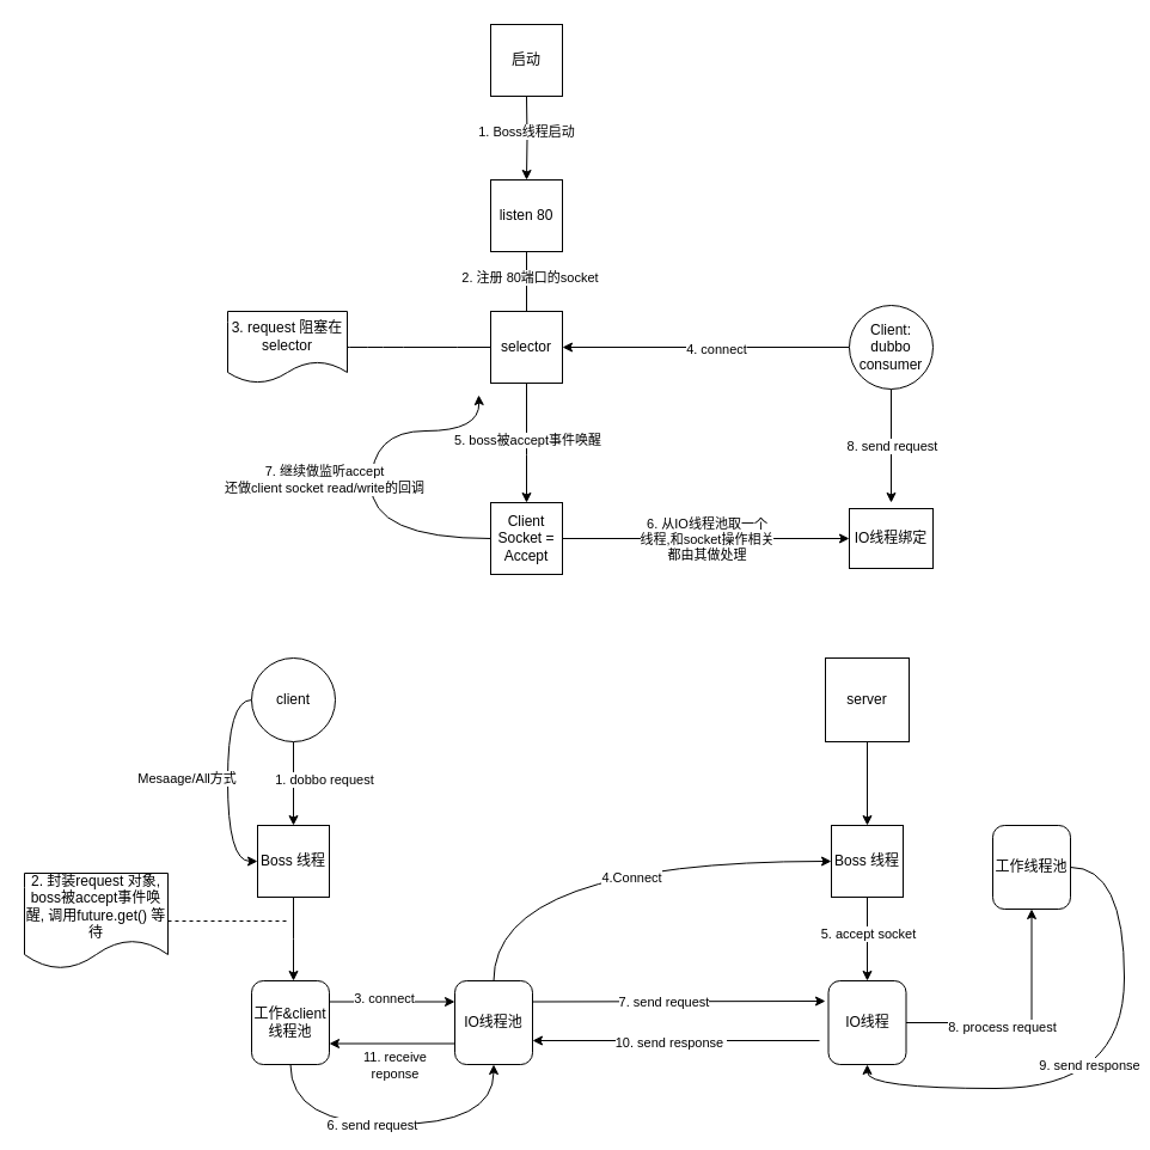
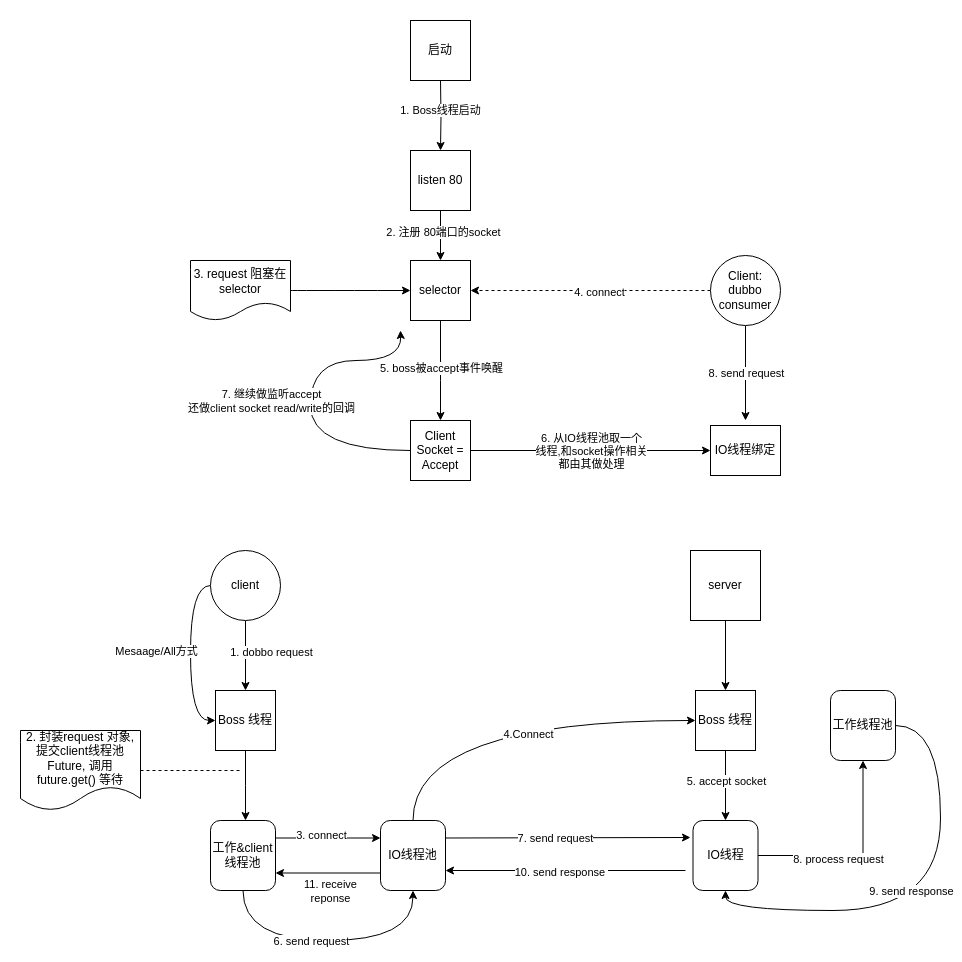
- <mxCell id="4" style="edgeStyle=orthogonalEdgeStyle;rounded=0;orthogonalLoop=1;jettySize=auto;html=1;exitX=0.5;exitY=1;exitDx=0;exitDy=0;entryX=0.5;entryY=0;entryDx=0;entryDy=0;endArrow=none;" edge="1" parent="1" source="6" target="9"><mxGeometry relative="1" as="geometry" /></mxCell>
+ <mxCell id="4" style="edgeStyle=orthogonalEdgeStyle;rounded=0;orthogonalLoop=1;jettySize=auto;html=1;exitX=0.5;exitY=1;exitDx=0;exitDy=0;entryX=0.5;entryY=0;entryDx=0;entryDy=0;" edge="1" parent="1" source="6" target="9"><mxGeometry relative="1" as="geometry" /></mxCell>
- <mxCell id="10" style="edgeStyle=orthogonalEdgeStyle;rounded=0;orthogonalLoop=1;jettySize=auto;html=1;entryX=0;entryY=0.5;entryDx=0;entryDy=0;curved=1;endArrow=none;" edge="1" parent="1" source="11" target="9"><mxGeometry relative="1" as="geometry" /></mxCell>
+ <mxCell id="10" style="edgeStyle=orthogonalEdgeStyle;rounded=0;orthogonalLoop=1;jettySize=auto;html=1;entryX=0;entryY=0.5;entryDx=0;entryDy=0;curved=1;" edge="1" parent="1" source="11" target="9"><mxGeometry relative="1" as="geometry" /></mxCell>
- <mxCell id="12" style="edgeStyle=orthogonalEdgeStyle;rounded=0;orthogonalLoop=1;jettySize=auto;html=1;" edge="1" parent="1" source="16" target="9"><mxGeometry relative="1" as="geometry" /></mxCell>
+ <mxCell id="12" style="edgeStyle=orthogonalEdgeStyle;rounded=0;orthogonalLoop=1;jettySize=auto;html=1;dashed=1;" edge="1" parent="1" source="16" target="9"><mxGeometry relative="1" as="geometry" /></mxCell>
- <mxCell id="36" value="2. 封装request 对象, boss被accept事件唤醒, 调用future.get() 等待" style="shape=document;whiteSpace=wrap;html=1;boundedLbl=1;" vertex="1" parent="1"><mxGeometry x="20" y="730" width="120" height="80" as="geometry" /></mxCell>
+ <mxCell id="36" value="2. 封装request 对象, 提交client线程池Future, 调用future.get() 等待" style="shape=document;whiteSpace=wrap;html=1;boundedLbl=1;" vertex="1" parent="1"><mxGeometry x="20" y="730" width="120" height="80" as="geometry" /></mxCell>
